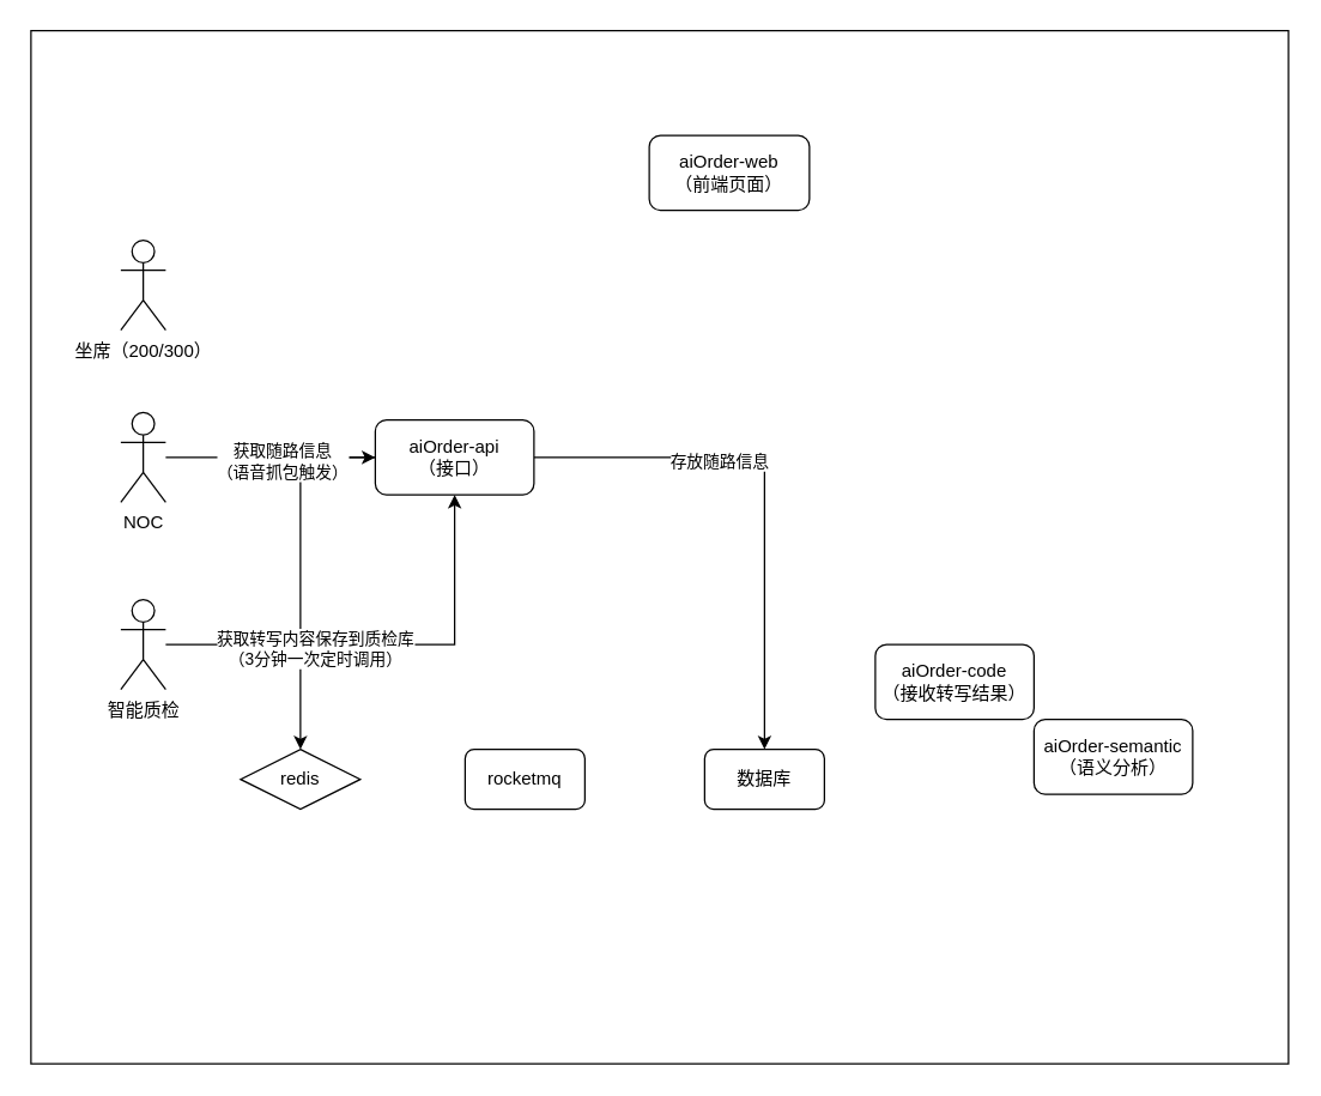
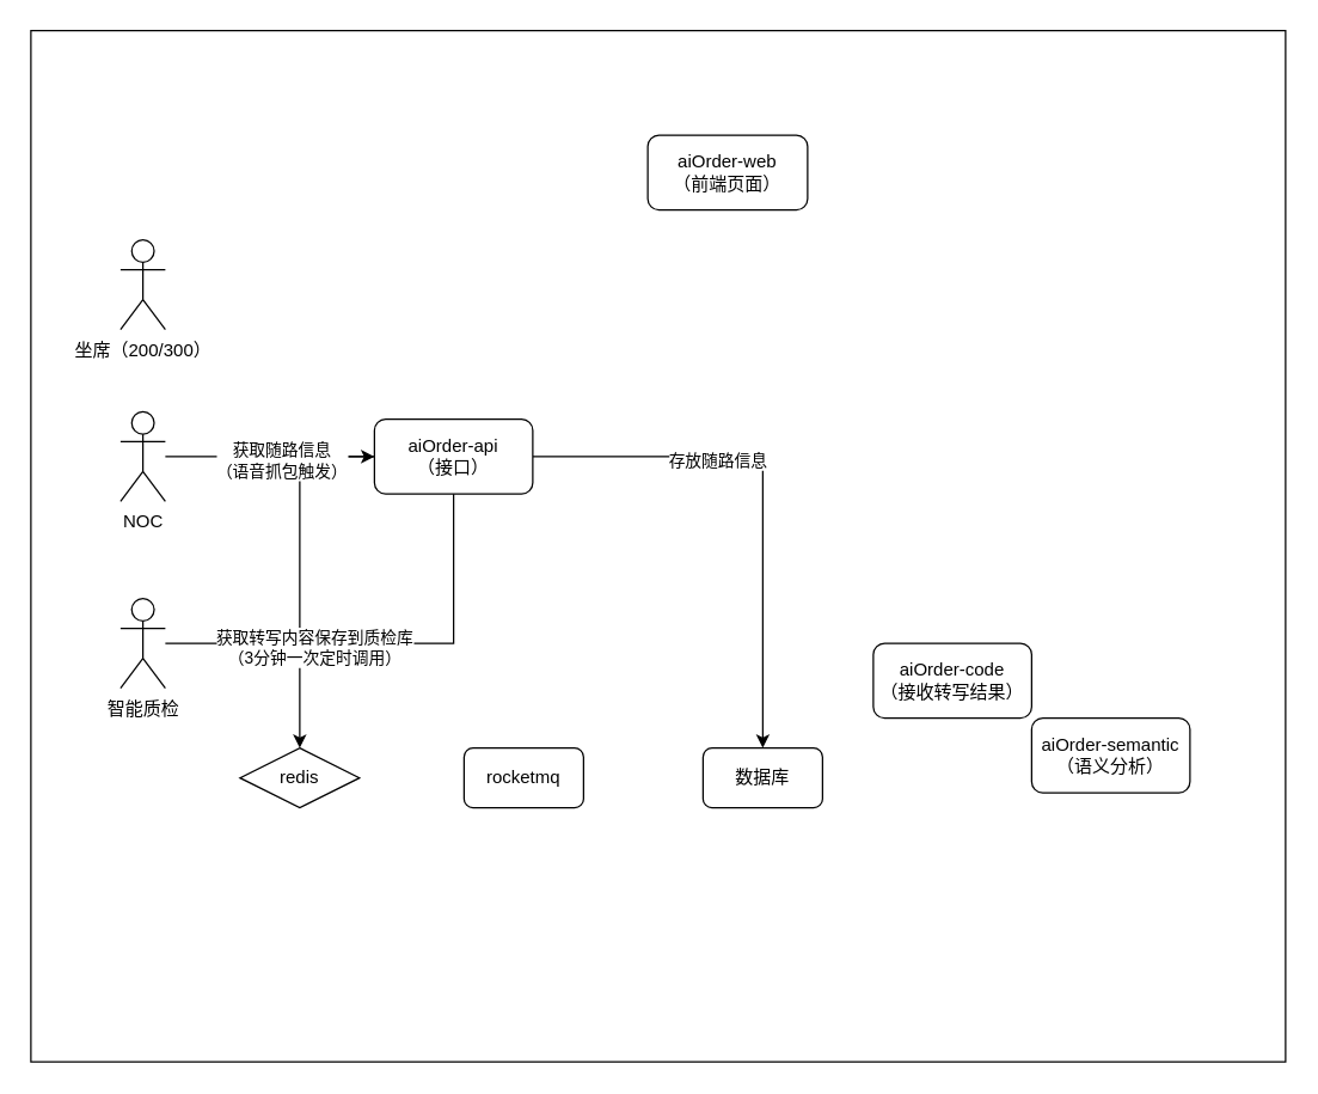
- <mxCell id="17" style="edgeStyle=orthogonalEdgeStyle;rounded=0;orthogonalLoop=1;jettySize=auto;html=1;" edge="1" parent="1" source="19" target="8"><mxGeometry relative="1" as="geometry"><Array as="points"><mxPoint x="303" y="430" /></Array></mxGeometry></mxCell>
+ <mxCell id="17" style="edgeStyle=orthogonalEdgeStyle;rounded=0;orthogonalLoop=1;jettySize=auto;html=1;endArrow=none;" edge="1" parent="1" source="19" target="8"><mxGeometry relative="1" as="geometry"><Array as="points"><mxPoint x="303" y="430" /></Array></mxGeometry></mxCell>
